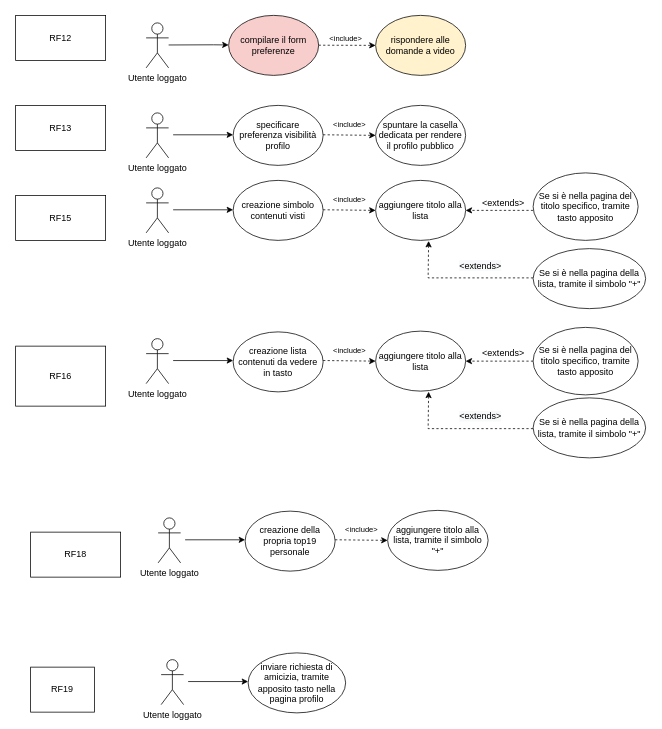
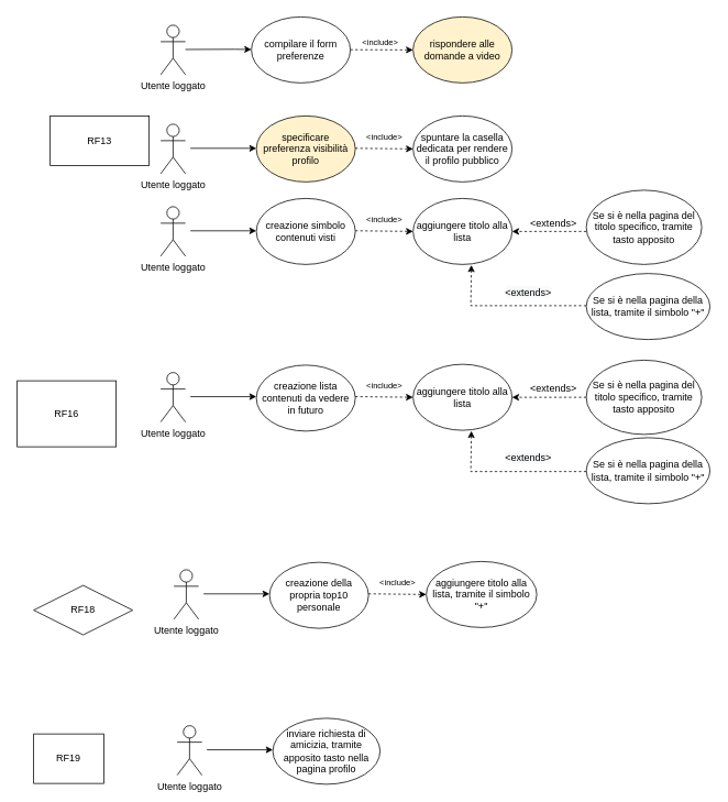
- <mxCell id="6" value="RF12" style="rounded=0;whiteSpace=wrap;html=1;" vertex="1" parent="1"><mxGeometry x="20" y="20" width="120" height="60" as="geometry" /></mxCell>
- <mxCell id="4" value="compilare il form preferenze" style="ellipse;whiteSpace=wrap;html=1;fillColor=#f8cecc;" vertex="1" parent="1"><mxGeometry x="304" y="20" width="120" height="80" as="geometry" /></mxCell>
+ <mxCell id="4" value="compilare il form preferenze" style="ellipse;whiteSpace=wrap;html=1;" vertex="1" parent="1"><mxGeometry x="304" y="20" width="120" height="80" as="geometry" /></mxCell>
- <mxCell id="7" value="RF13" style="rounded=0;whiteSpace=wrap;html=1;" vertex="1" parent="1"><mxGeometry x="20" y="140" width="120" height="60" as="geometry" /></mxCell>
+ <mxCell id="7" value="RF13" style="rounded=0;whiteSpace=wrap;html=1;" vertex="1" parent="1"><mxGeometry x="60" y="140" width="120" height="60" as="geometry" /></mxCell>
- <mxCell id="5" value="specificare preferenza visibilità profilo" style="ellipse;whiteSpace=wrap;html=1;" vertex="1" parent="1"><mxGeometry x="310" y="140" width="120" height="80" as="geometry" /></mxCell>
+ <mxCell id="5" value="specificare preferenza visibilità profilo" style="ellipse;whiteSpace=wrap;html=1;fillColor=#fff2cc;" vertex="1" parent="1"><mxGeometry x="310" y="140" width="120" height="80" as="geometry" /></mxCell>
- <mxCell id="16" value="RF15" style="rounded=0;whiteSpace=wrap;html=1;fontSize=12;" vertex="1" parent="1"><mxGeometry x="20" y="260" width="120" height="60" as="geometry" /></mxCell>
- <mxCell id="39" value="creazione lista contenuti da vedere in tasto" style="ellipse;whiteSpace=wrap;html=1;" vertex="1" parent="1"><mxGeometry x="310" y="442" width="120" height="80" as="geometry" /></mxCell>
+ <mxCell id="39" value="creazione lista contenuti da vedere in futuro" style="ellipse;whiteSpace=wrap;html=1;" vertex="1" parent="1"><mxGeometry x="310" y="442" width="120" height="80" as="geometry" /></mxCell>
- <mxCell id="46" value="creazione della propria top19 personale" style="ellipse;whiteSpace=wrap;html=1;" vertex="1" parent="1"><mxGeometry x="326" y="681" width="120" height="80" as="geometry" /></mxCell>
+ <mxCell id="46" value="creazione della propria top10 personale" style="ellipse;whiteSpace=wrap;html=1;" vertex="1" parent="1"><mxGeometry x="326" y="681" width="120" height="80" as="geometry" /></mxCell>
- <mxCell id="48" value="RF18" style="rounded=0;whiteSpace=wrap;html=1;fontSize=12;" vertex="1" parent="1"><mxGeometry x="40" y="709" width="120" height="60" as="geometry" /></mxCell>
+ <mxCell id="48" value="RF18" style="rhombus;whiteSpace=wrap;html=1;fontSize=12;" vertex="1" parent="1"><mxGeometry x="40" y="709" width="120" height="60" as="geometry" /></mxCell>
